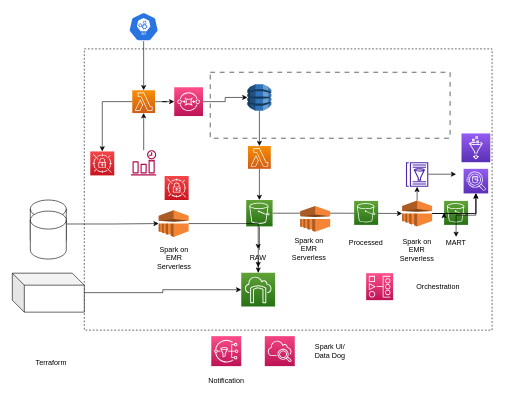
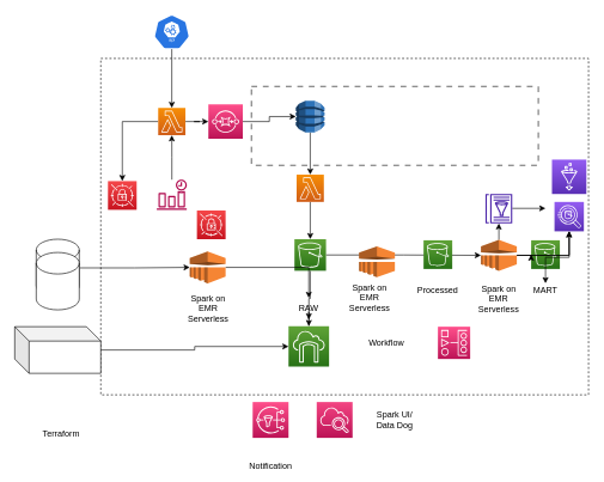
+ <mxCell id="45" value="Workflow&amp;nbsp;" style="text;html=1;strokeColor=none;fillColor=none;align=center;verticalAlign=middle;whiteSpace=wrap;rounded=0;" vertex="1" parent="1"><mxGeometry x="510" y="462.5" width="60" height="30" as="geometry" /></mxCell>
- <mxCell id="46" value="Orchestration" style="text;html=1;strokeColor=none;fillColor=none;align=center;verticalAlign=middle;whiteSpace=wrap;rounded=0;" vertex="1" parent="1"><mxGeometry x="700" y="462.5" width="60" height="30" as="geometry" /></mxCell>
- <mxCell id="48" value="Notification" style="text;html=1;strokeColor=none;fillColor=none;align=center;verticalAlign=middle;whiteSpace=wrap;rounded=0;" vertex="1" parent="1"><mxGeometry x="346.75" y="620" width="60" height="30" as="geometry" /></mxCell>
+ <mxCell id="48" value="Notification" style="text;html=1;strokeColor=none;fillColor=none;align=center;verticalAlign=middle;whiteSpace=wrap;rounded=0;" vertex="1" parent="1"><mxGeometry x="346.75" y="635" width="60" height="30" as="geometry" /></mxCell>
